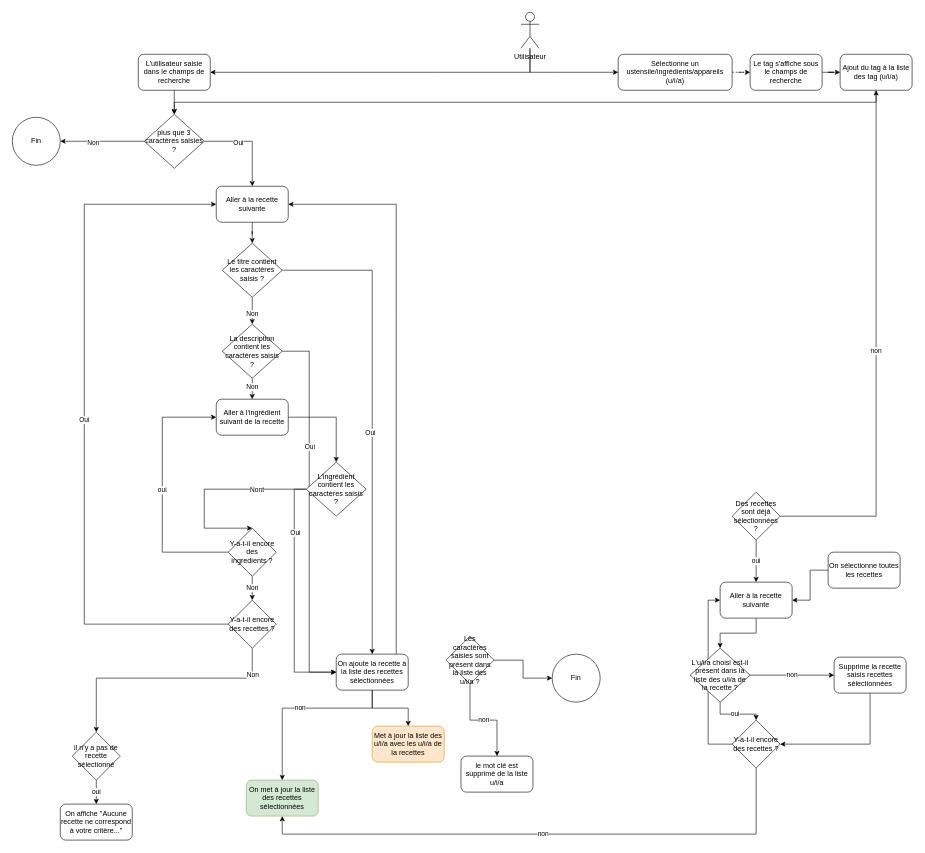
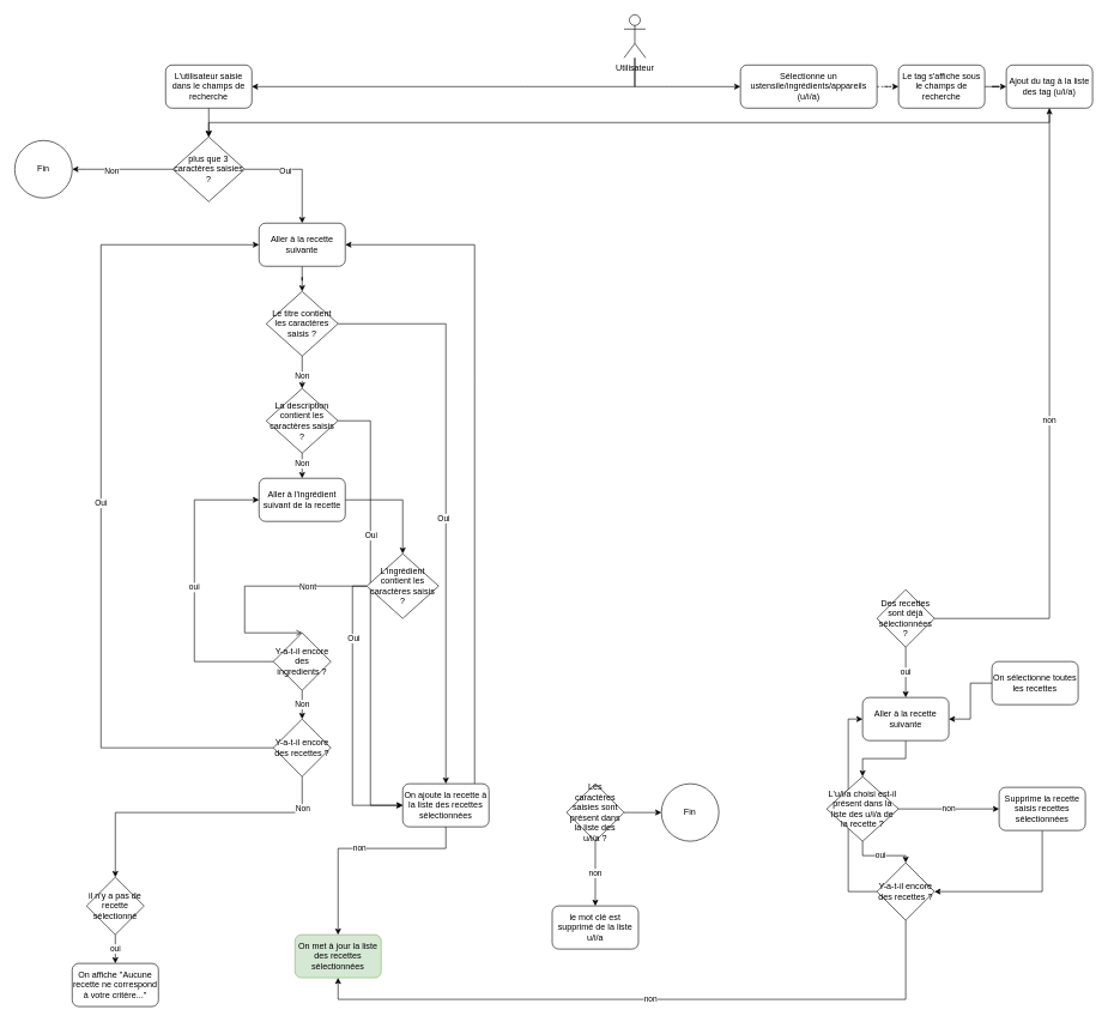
- <mxCell id="28" style="edgeStyle=orthogonalEdgeStyle;rounded=0;orthogonalLoop=1;jettySize=auto;html=1;entryX=0.5;entryY=0;entryDx=0;entryDy=0;" parent="1" source="30" target="33" edge="1"><mxGeometry relative="1" as="geometry"><Array as="points"><mxPoint x="340" y="815" /><mxPoint x="340" y="880" /></Array></mxGeometry></mxCell>
+ <mxCell id="28" style="edgeStyle=orthogonalEdgeStyle;rounded=0;orthogonalLoop=1;jettySize=auto;html=1;entryX=0.5;entryY=0;entryDx=0;entryDy=0;endArrow=open;" parent="1" source="30" target="33" edge="1"><mxGeometry relative="1" as="geometry"><Array as="points"><mxPoint x="340" y="815" /><mxPoint x="340" y="880" /></Array></mxGeometry></mxCell>
- <mxCell id="59" value="Les caractères saisies sont présent dans la liste des u/i/a ?" style="rhombus;whiteSpace=wrap;html=1;" parent="1" vertex="1"><mxGeometry x="743" y="1060" width="80" height="80" as="geometry" /></mxCell>
+ <mxCell id="59" value="Les caractères saisies sont présent dans la liste des u/i/a ?" style="rhombus;whiteSpace=wrap;html=1;" parent="1" vertex="1"><mxGeometry x="788" y="1090" width="80" height="80" as="geometry" /></mxCell>
- <mxCell id="17" style="edgeStyle=orthogonalEdgeStyle;rounded=0;orthogonalLoop=1;jettySize=auto;html=1;entryX=0.5;entryY=0;entryDx=0;entryDy=0;" parent="1" source="18" target="60" edge="1"><mxGeometry relative="1" as="geometry"><mxPoint x="620" y="1300" as="targetPoint" /></mxGeometry></mxCell>
- <mxCell id="60" value="Met à jour la liste des u/i/a avec les u/i/a de la recettes" style="rounded=1;whiteSpace=wrap;html=1;fillColor=#ffe6cc;strokeColor=#d79b00;" parent="1" vertex="1"><mxGeometry x="620" y="1210" width="120" height="60" as="geometry" /></mxCell>
